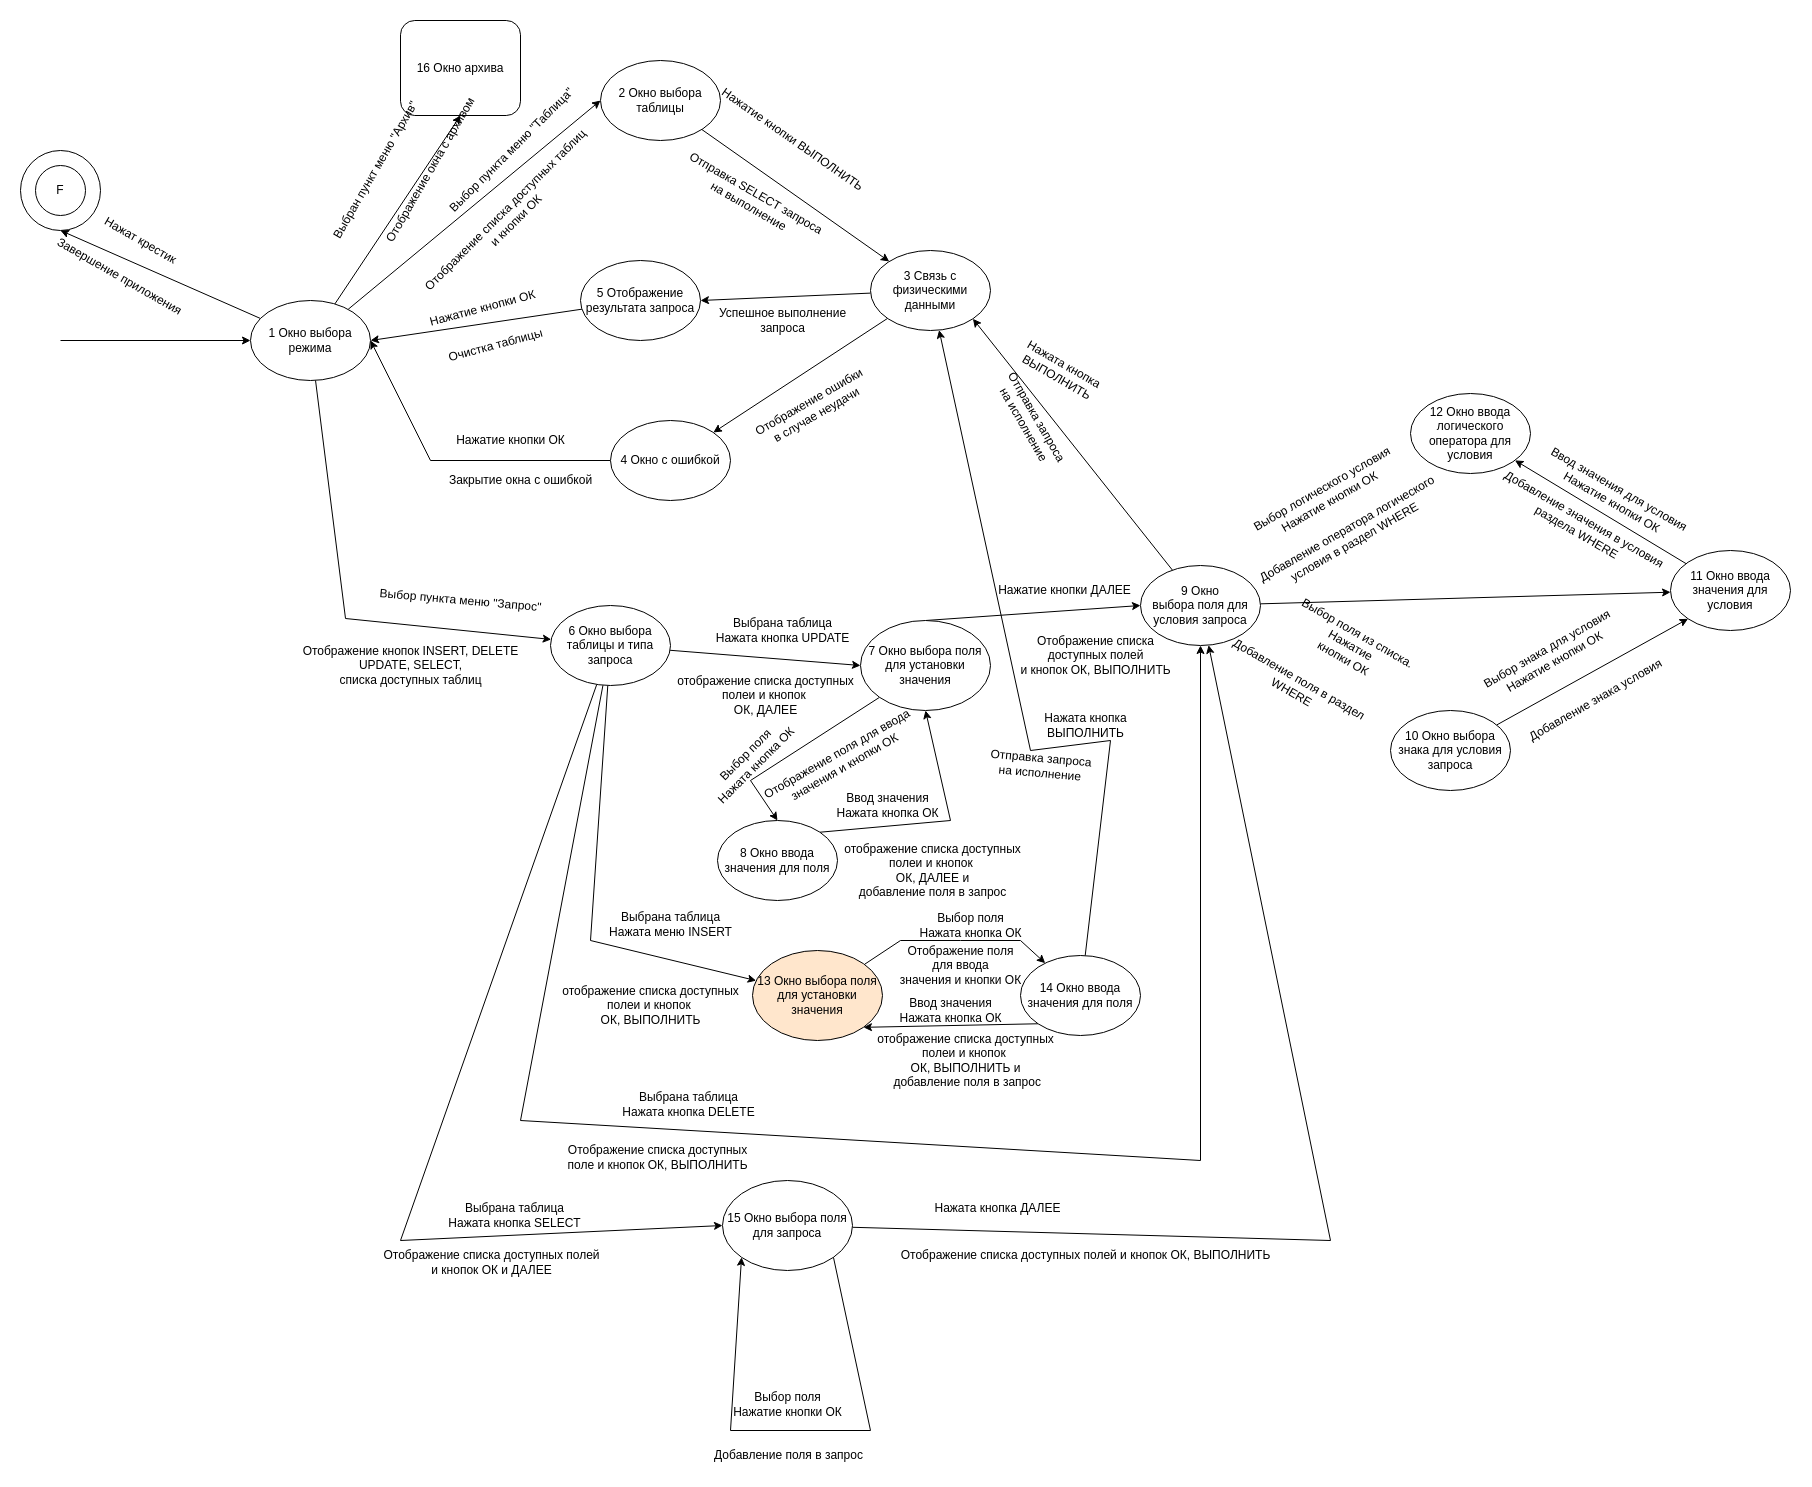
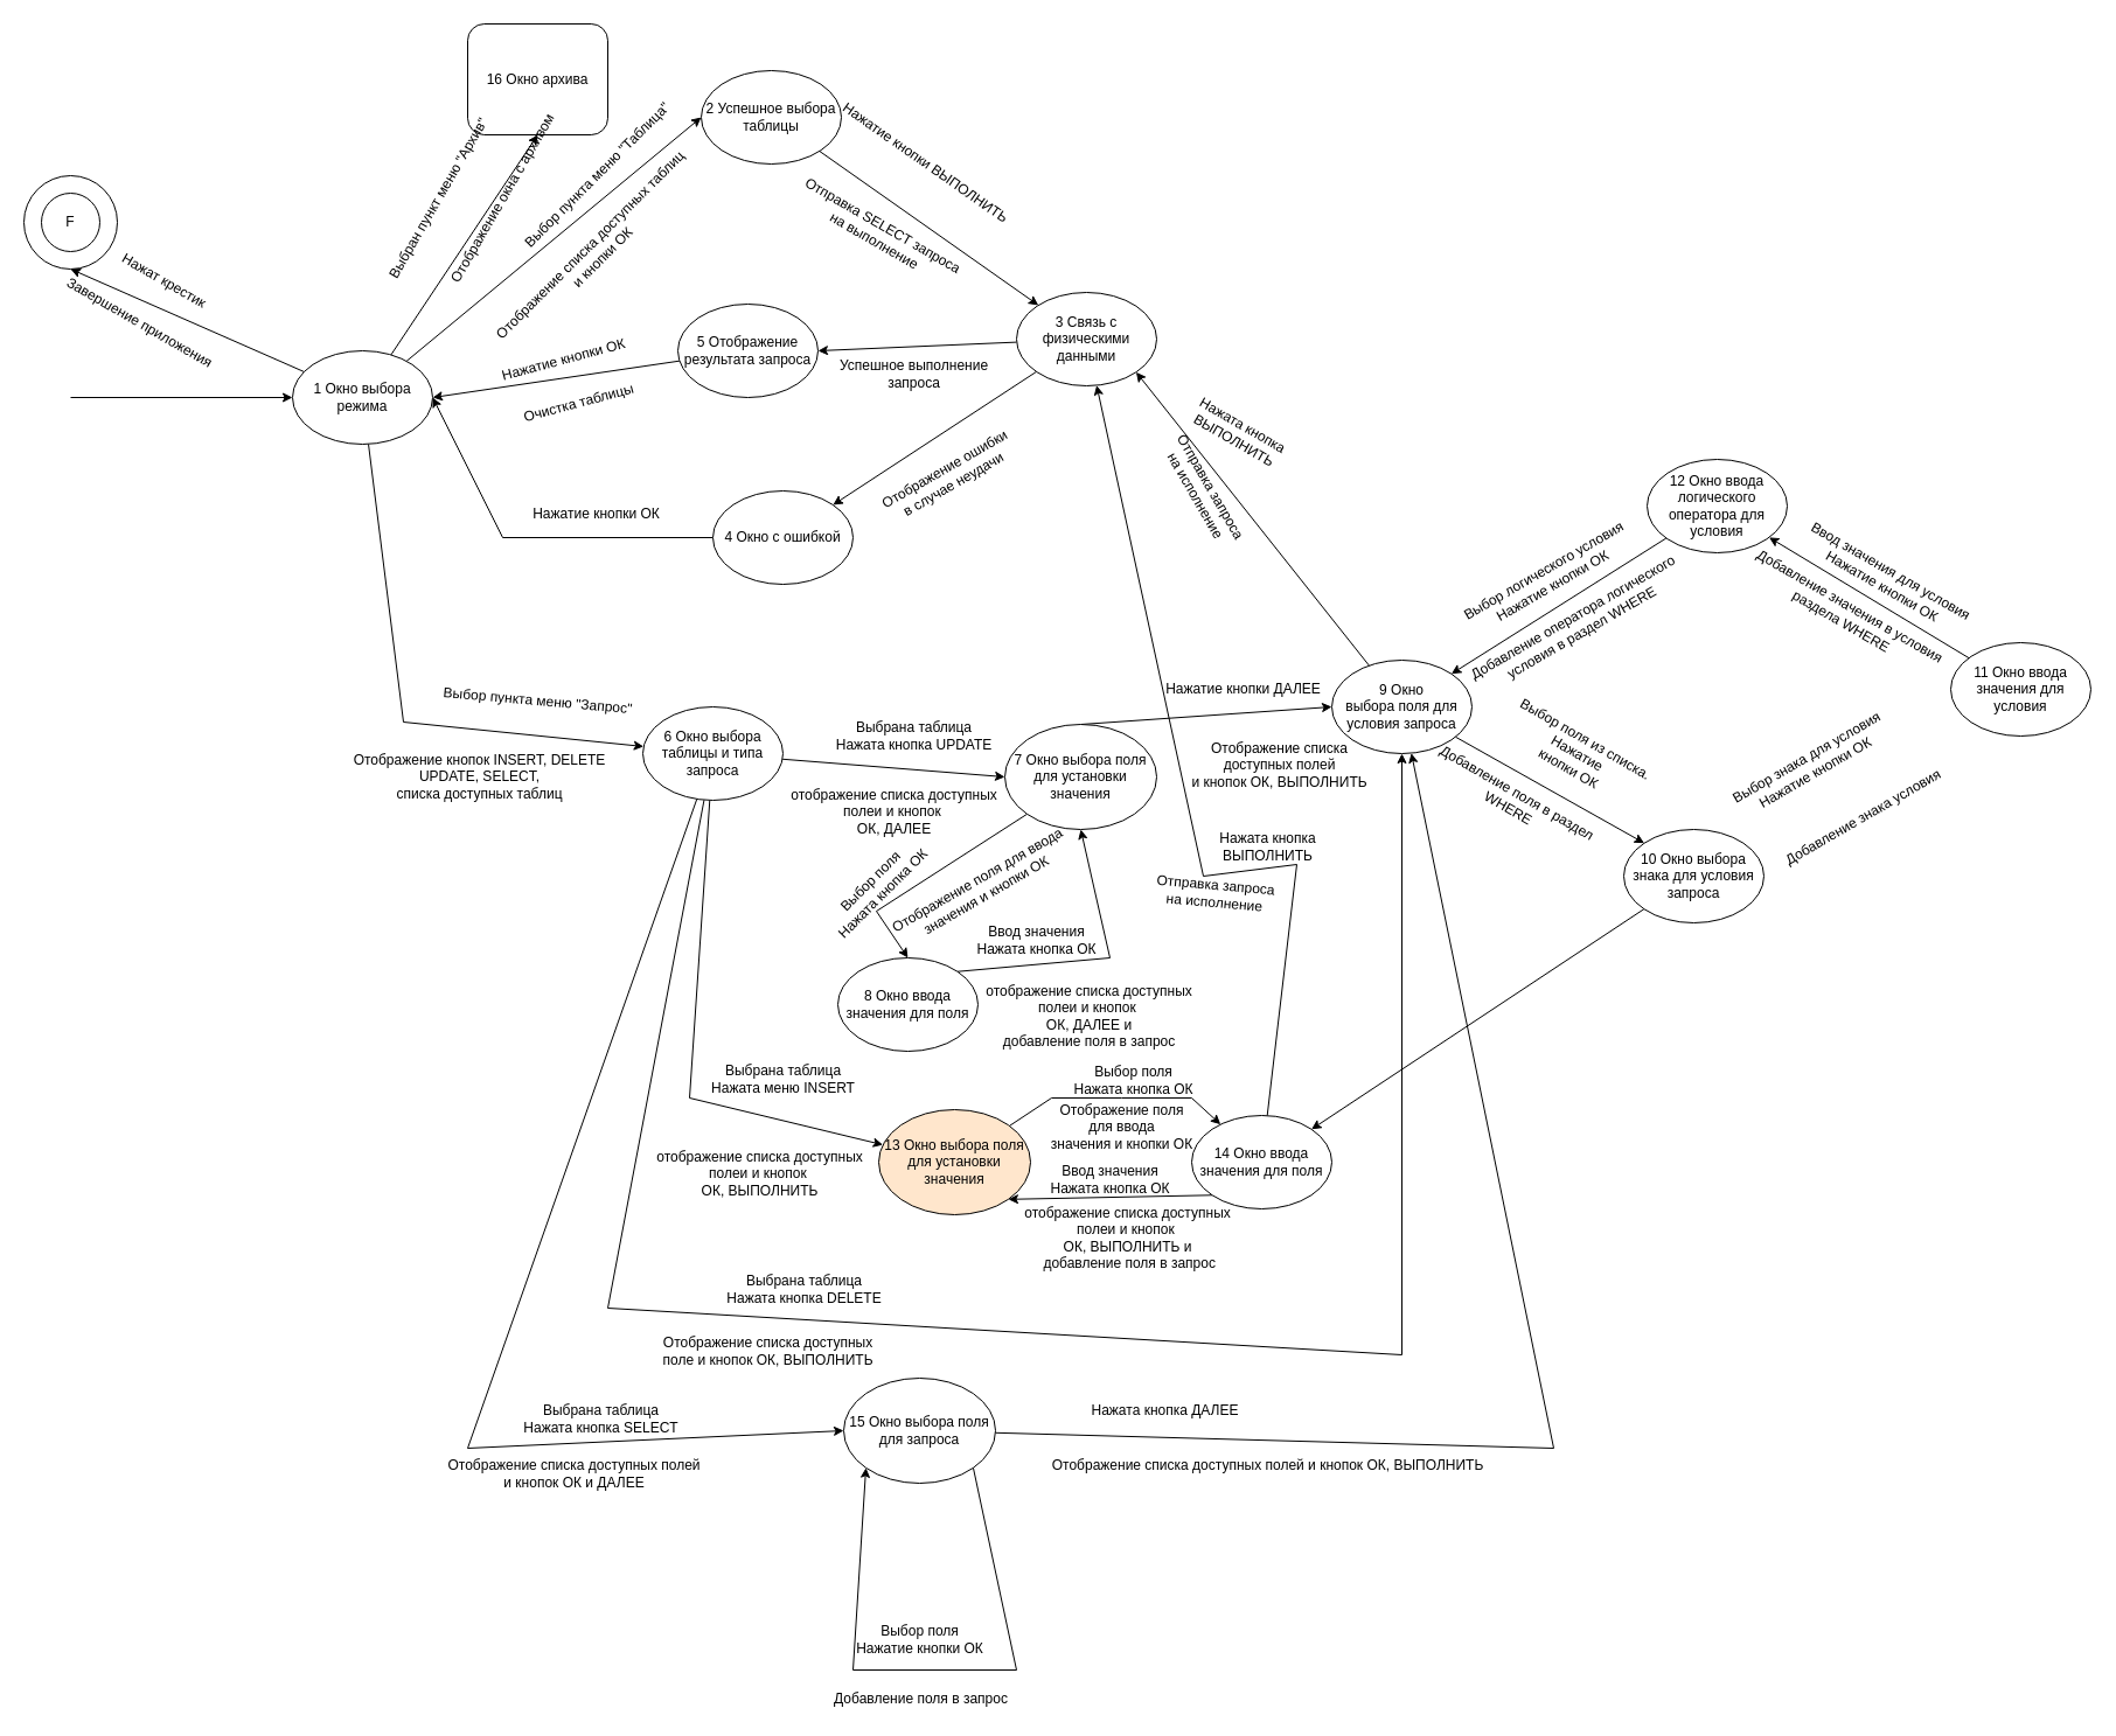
- <mxCell id="12" value="2 Окно выбора таблицы" style="ellipse;whiteSpace=wrap;html=1;" parent="1" vertex="1"><mxGeometry x="600" y="60" width="120" height="80" as="geometry" /></mxCell>
+ <mxCell id="12" value="2 Успешное выбора таблицы" style="ellipse;whiteSpace=wrap;html=1;" parent="1" vertex="1"><mxGeometry x="600" y="60" width="120" height="80" as="geometry" /></mxCell>
- <mxCell id="46" value="Закрытие окна с ошибкой" style="text;html=1;align=center;verticalAlign=middle;resizable=0;points=[];;autosize=1;" parent="1" vertex="1"><mxGeometry x="440" y="470" width="160" height="20" as="geometry" /></mxCell>
+ <mxCell id="37" style="edgeStyle=none;rounded=0;orthogonalLoop=1;jettySize=auto;html=1;entryX=1;entryY=0;entryDx=0;entryDy=0;" parent="1" source="38" target="32" edge="1"><mxGeometry relative="1" as="geometry" /></mxCell>
- <mxCell id="30" style="edgeStyle=none;rounded=0;orthogonalLoop=1;jettySize=auto;html=1;" parent="1" source="32" target="36" edge="1"><mxGeometry relative="1" as="geometry" /></mxCell>
+ <mxCell id="30" style="edgeStyle=none;rounded=0;orthogonalLoop=1;jettySize=auto;html=1;entryX=0;entryY=0;entryDx=0;entryDy=0;" parent="1" source="32" target="34" edge="1"><mxGeometry relative="1" as="geometry" /></mxCell>
- <mxCell id="33" style="edgeStyle=none;rounded=0;orthogonalLoop=1;jettySize=auto;html=1;entryX=0;entryY=1;entryDx=0;entryDy=0;" parent="1" source="34" target="36" edge="1"><mxGeometry relative="1" as="geometry" /></mxCell>
+ <mxCell id="33" style="edgeStyle=none;rounded=0;orthogonalLoop=1;jettySize=auto;html=1;" parent="1" source="34" target="56" edge="1"><mxGeometry relative="1" as="geometry" /></mxCell>
